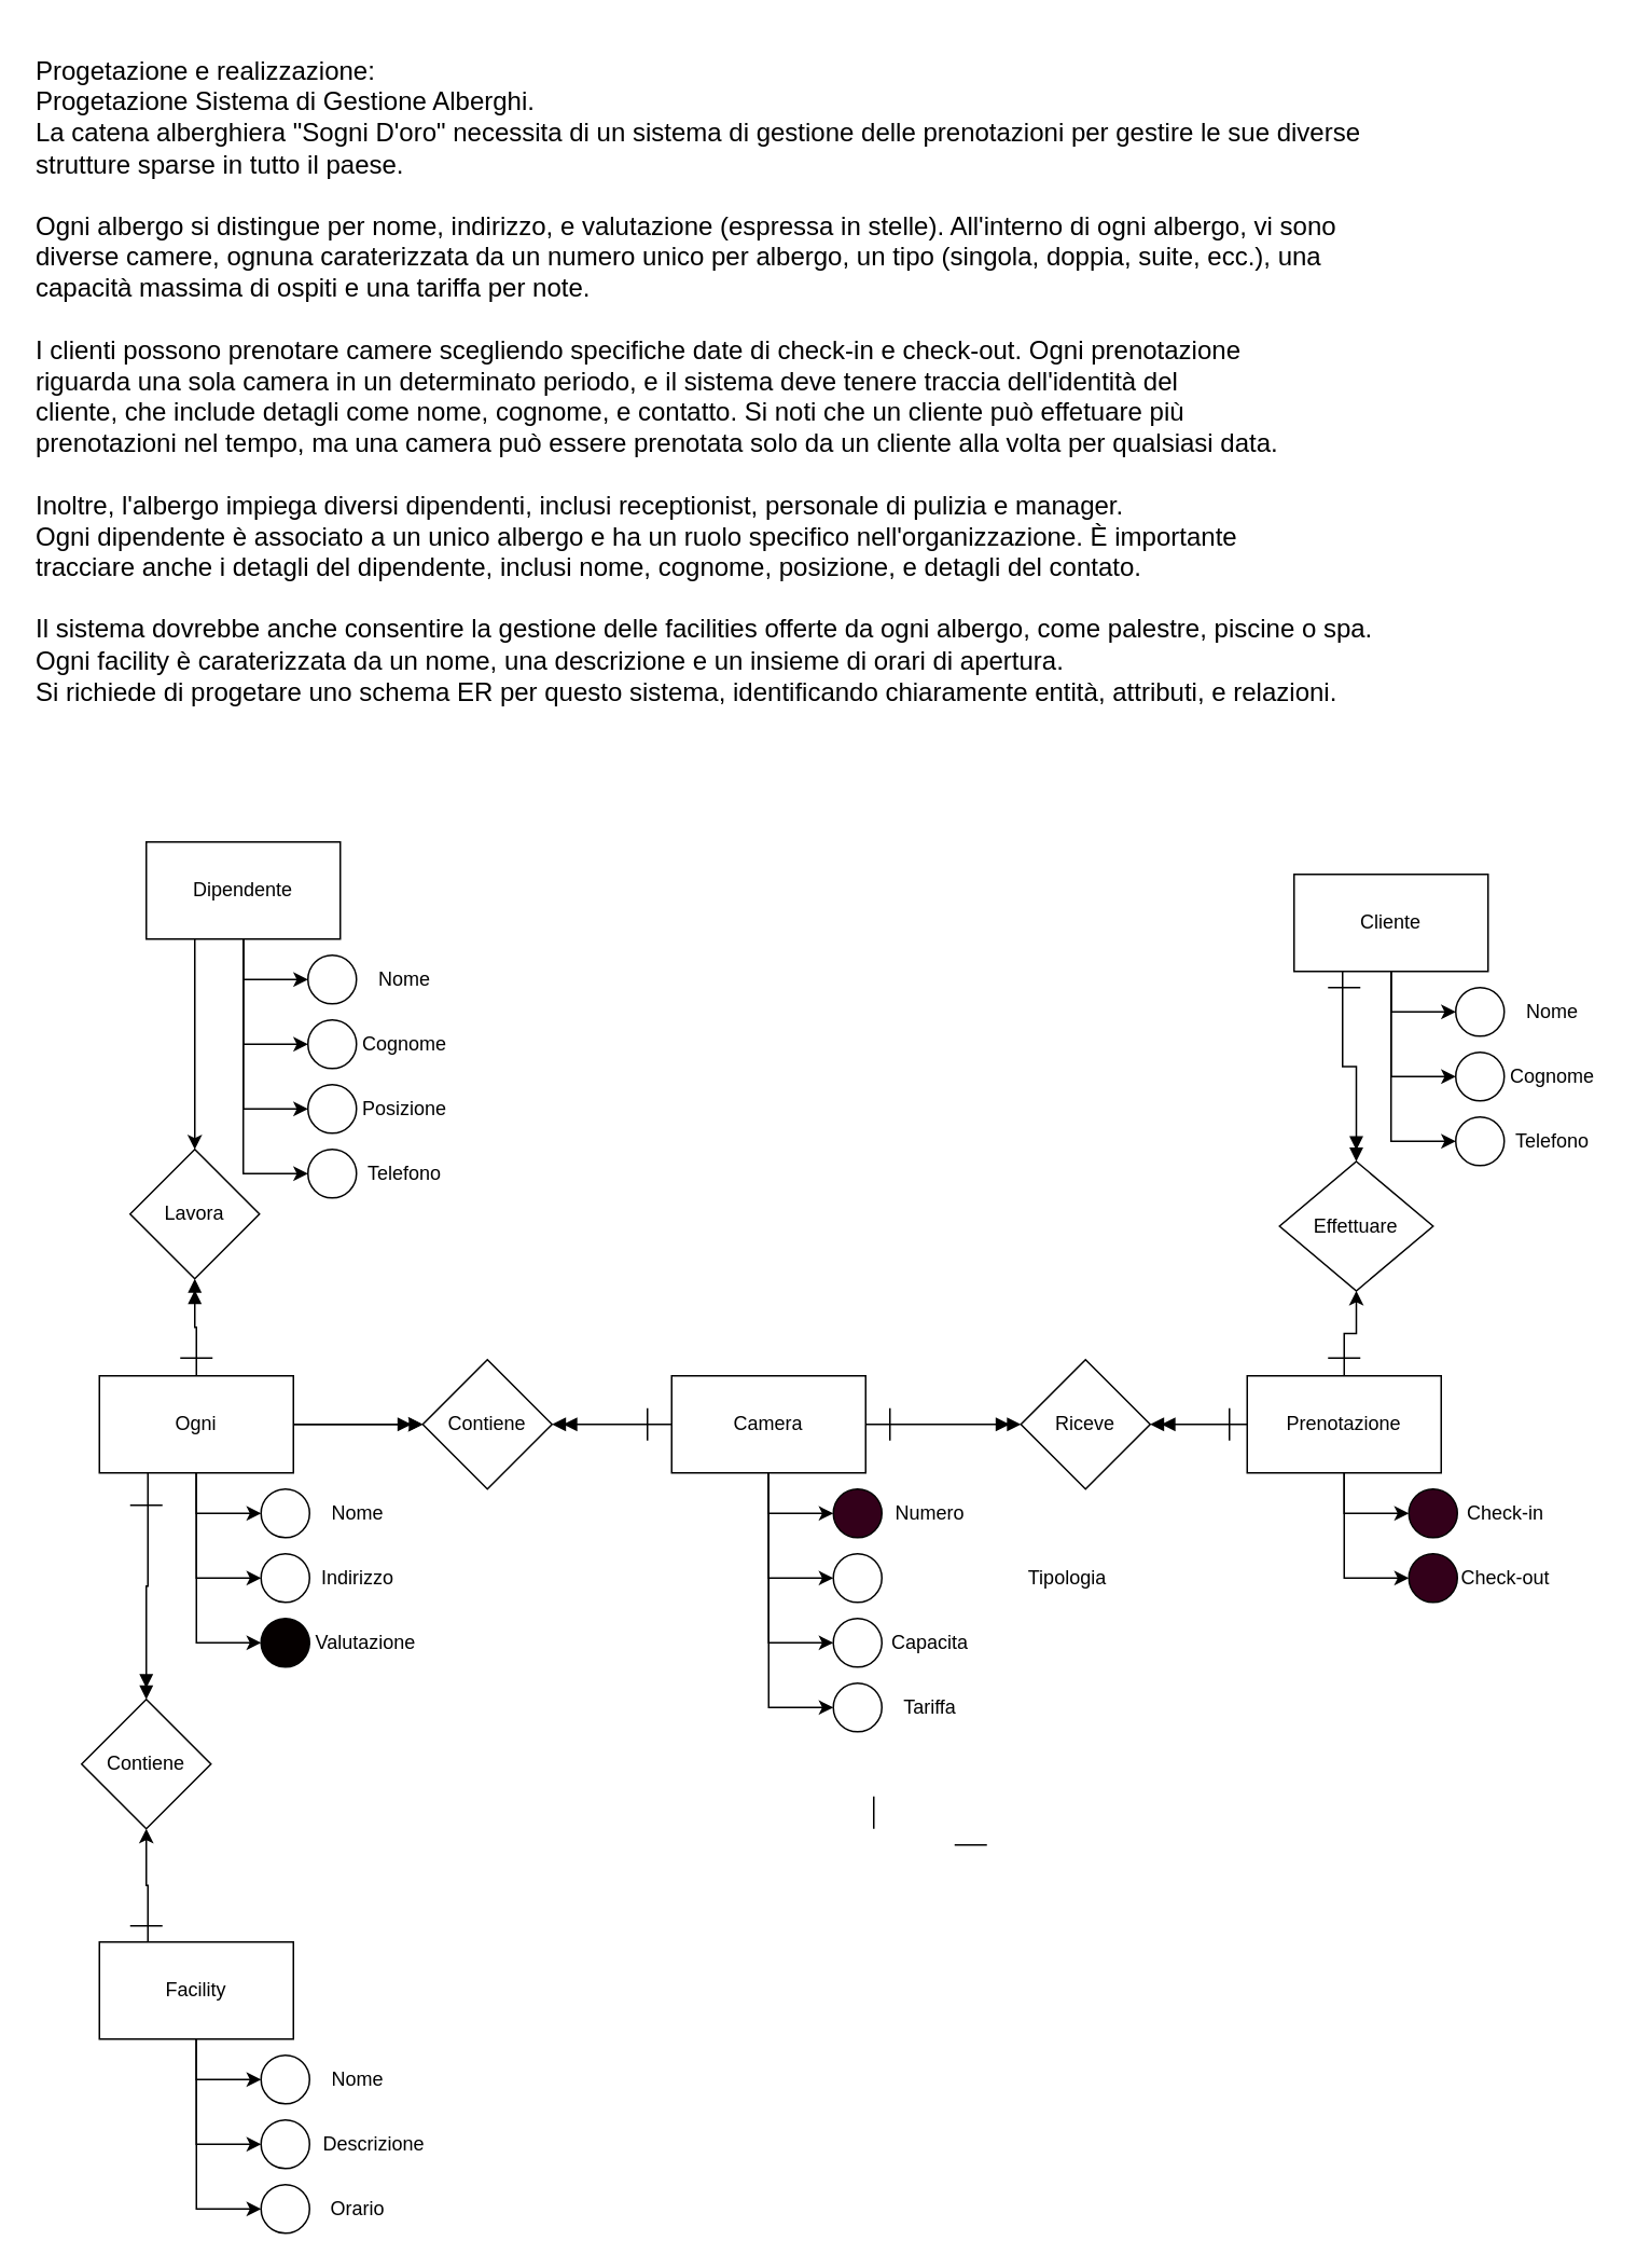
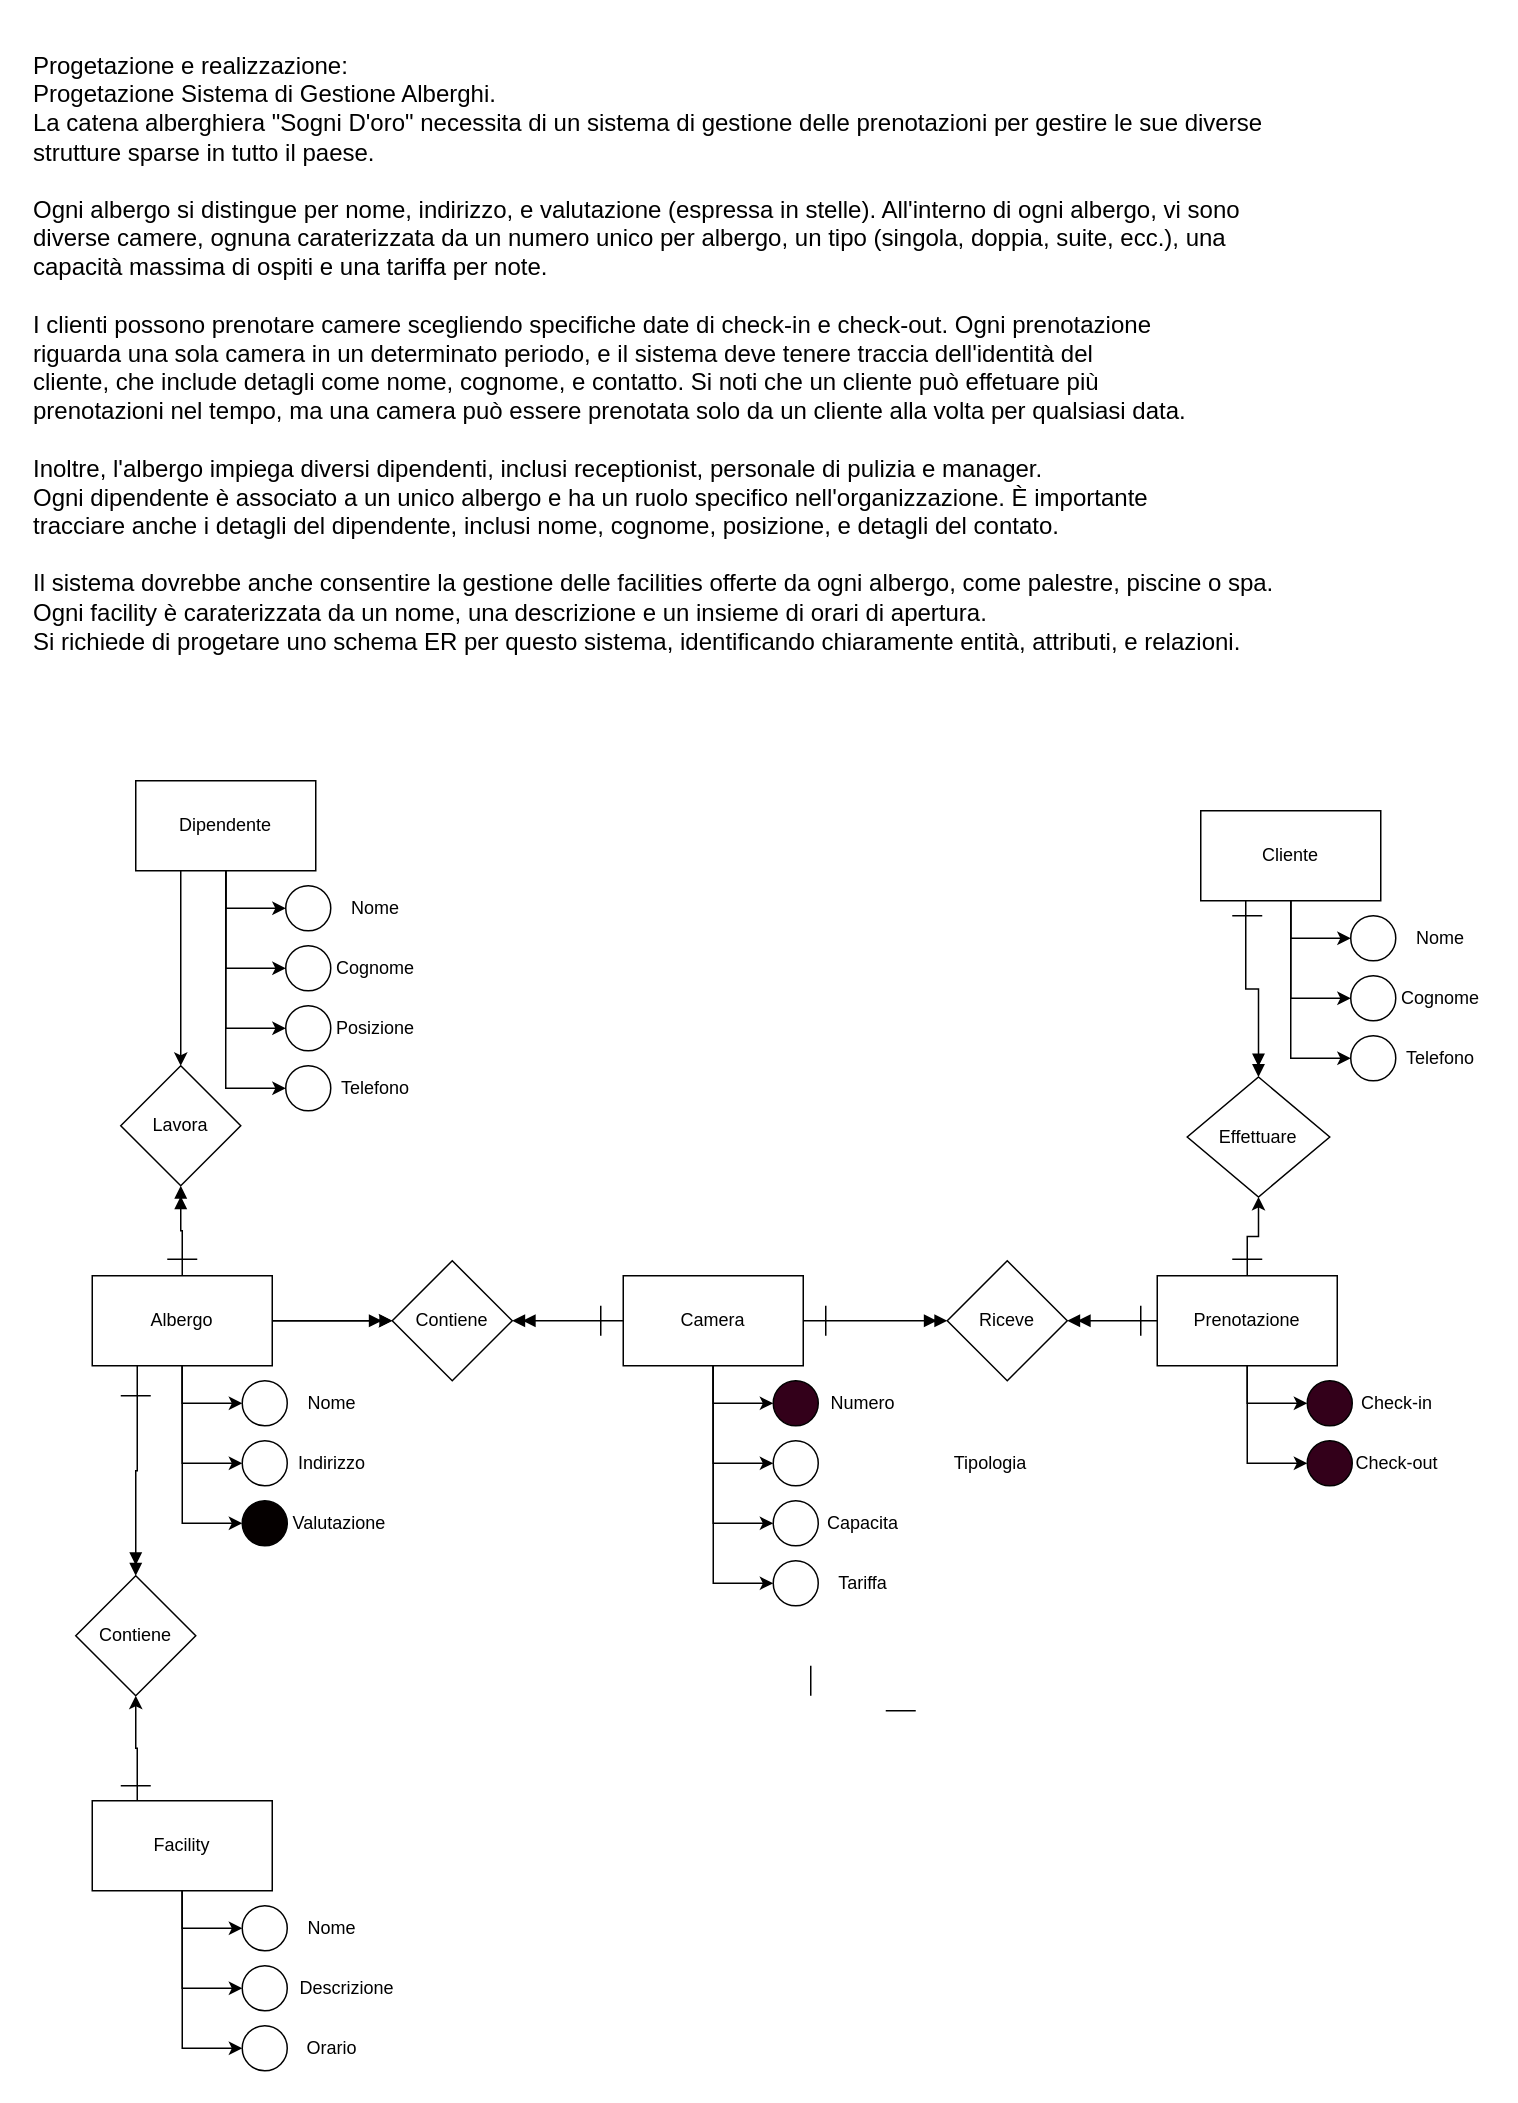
- <mxCell id="10" value="Ogni" style="rounded=0;whiteSpace=wrap;html=1;" vertex="1" parent="1"><mxGeometry x="61" y="850" width="120" height="60" as="geometry" /></mxCell>
+ <mxCell id="10" value="Albergo" style="rounded=0;whiteSpace=wrap;html=1;" vertex="1" parent="1"><mxGeometry x="61" y="850" width="120" height="60" as="geometry" /></mxCell>
